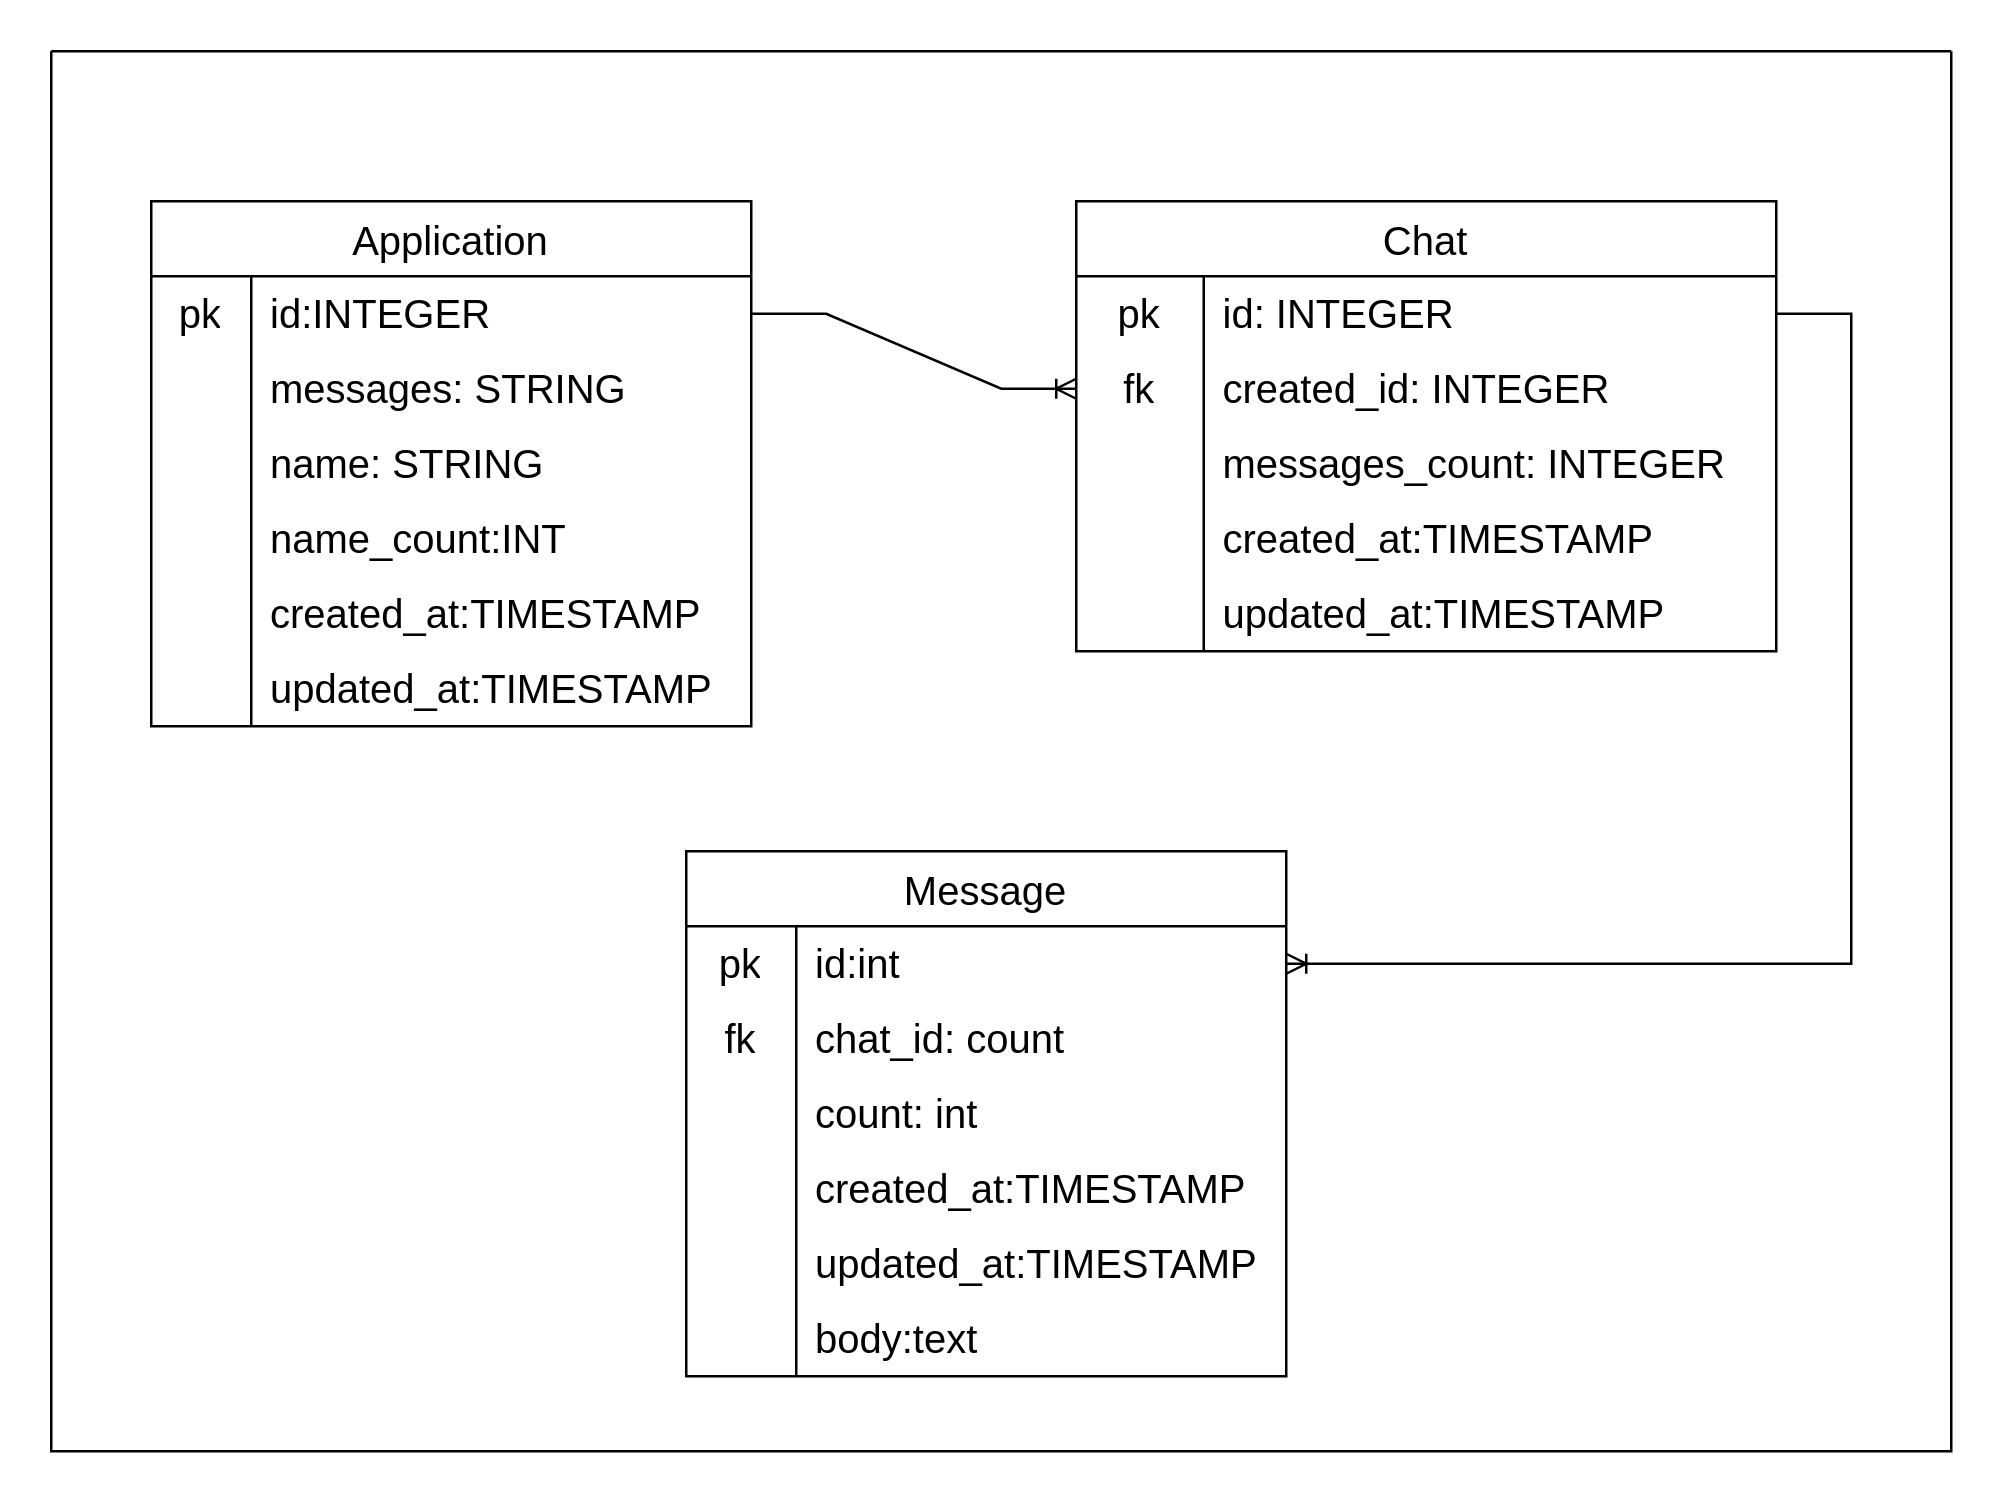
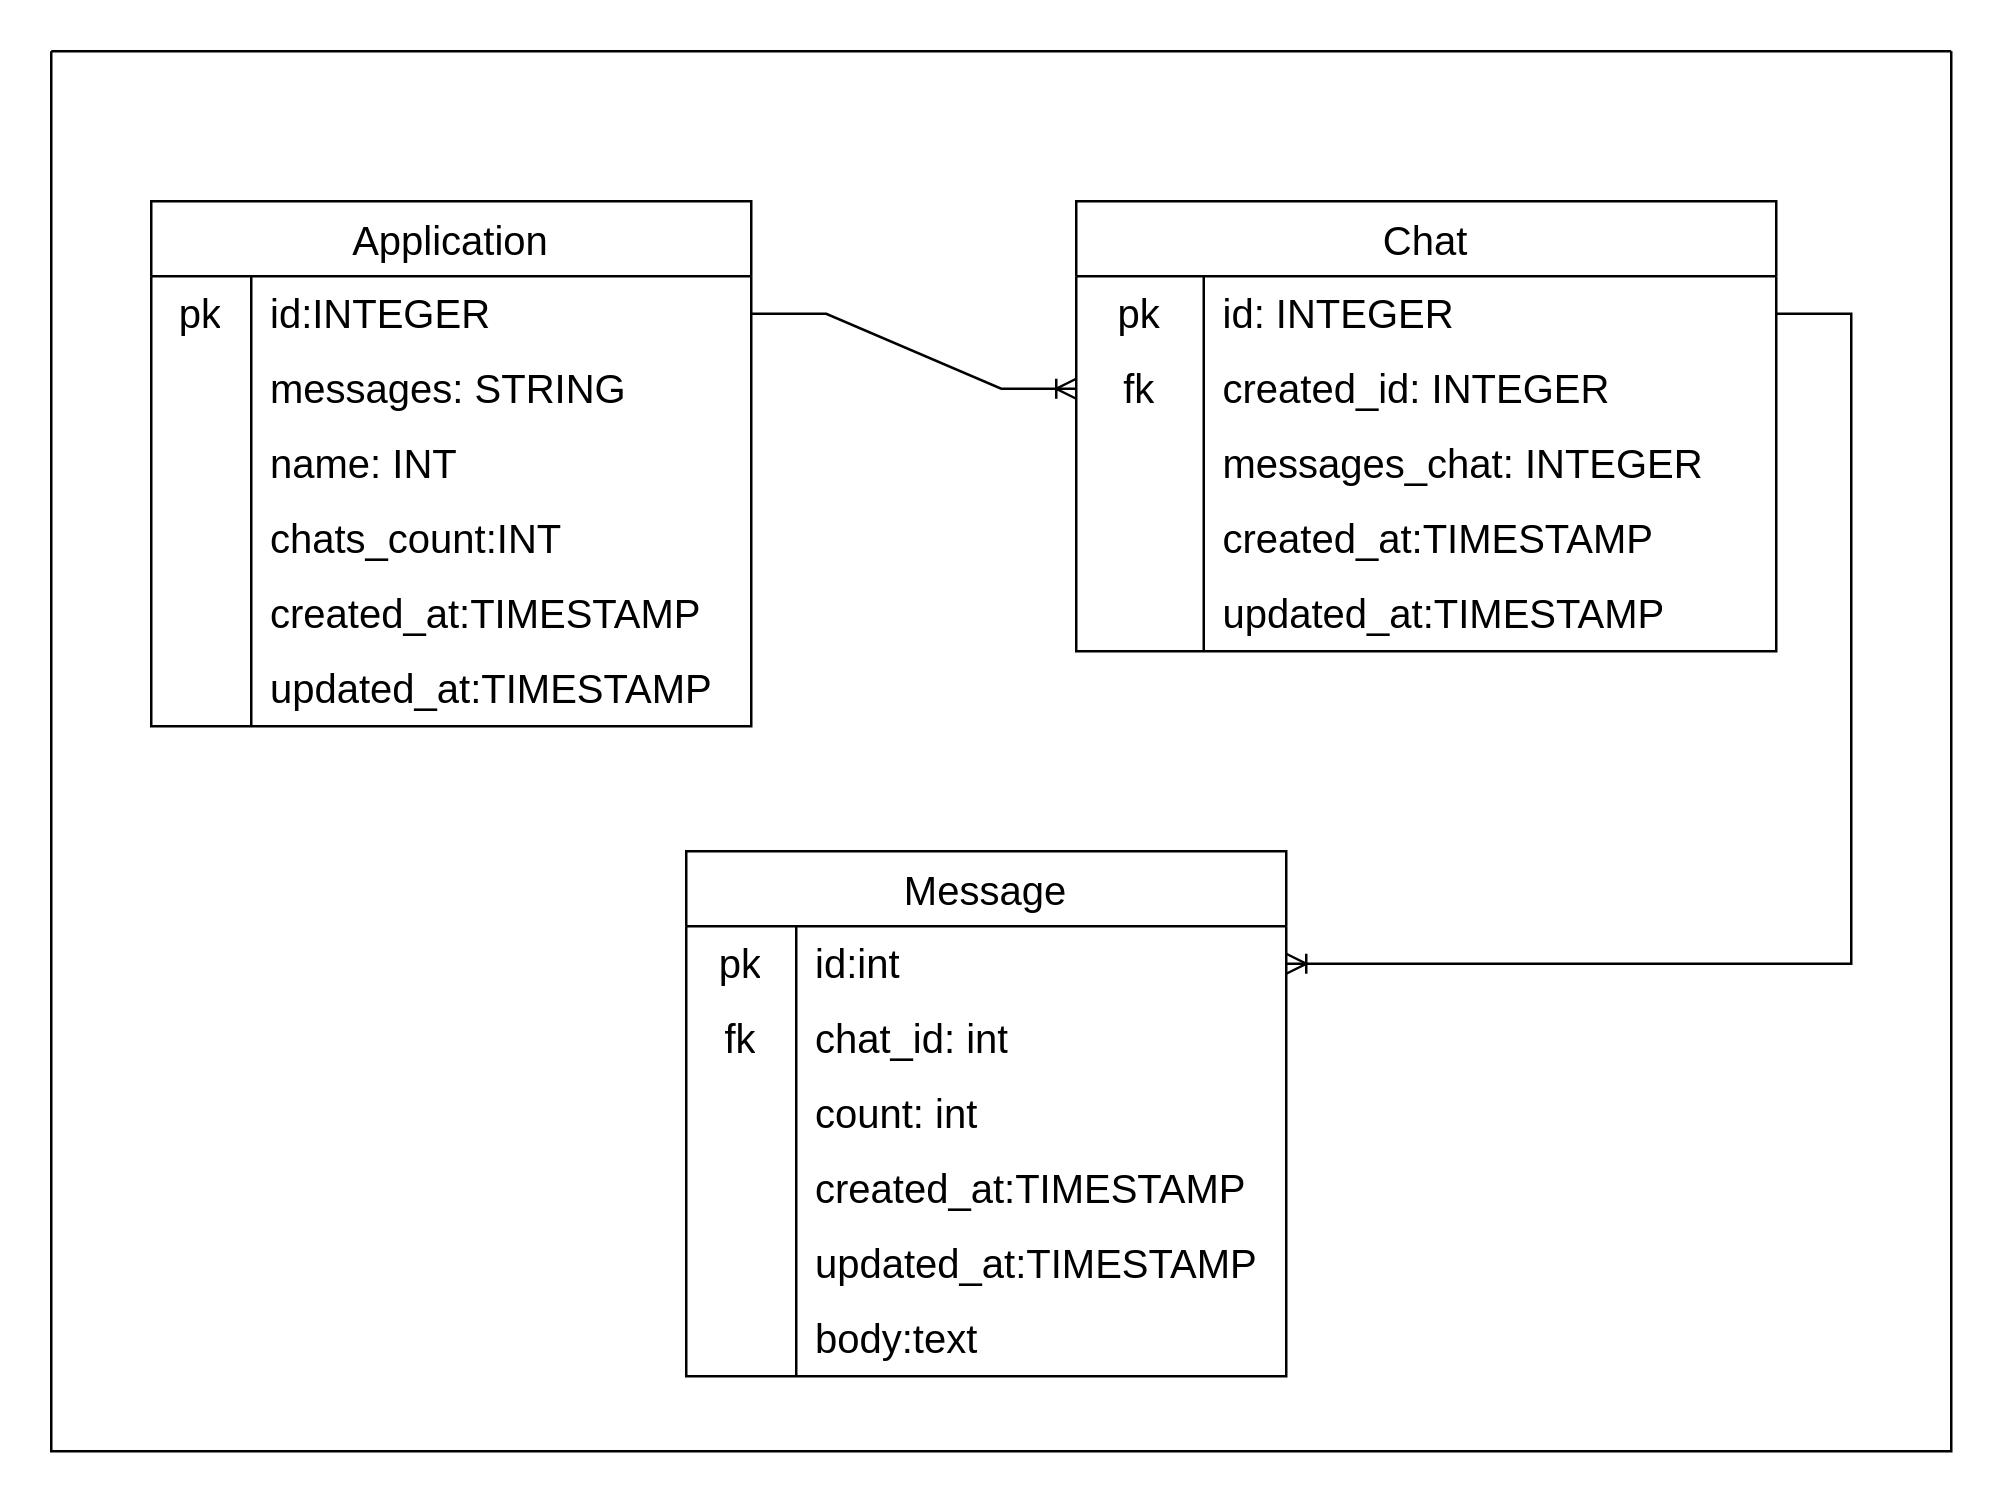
- <mxCell id="11" value="name: STRING" style="shape=partialRectangle;html=1;whiteSpace=wrap;connectable=0;fillColor=none;top=0;left=0;bottom=0;right=0;align=left;spacingLeft=6;overflow=hidden;strokeColor=inherit;fontSize=16;" parent="9" vertex="1"><mxGeometry x="40" width="200" height="30" as="geometry"><mxRectangle width="200" height="30" as="alternateBounds" /></mxGeometry></mxCell>
+ <mxCell id="11" value="name: INT" style="shape=partialRectangle;html=1;whiteSpace=wrap;connectable=0;fillColor=none;top=0;left=0;bottom=0;right=0;align=left;spacingLeft=6;overflow=hidden;strokeColor=inherit;fontSize=16;" parent="9" vertex="1"><mxGeometry x="40" width="200" height="30" as="geometry"><mxRectangle width="200" height="30" as="alternateBounds" /></mxGeometry></mxCell>
- <mxCell id="30" value="messages_count: INTEGER" style="shape=partialRectangle;html=1;whiteSpace=wrap;connectable=0;fillColor=none;top=0;left=0;bottom=0;right=0;align=left;spacingLeft=6;overflow=hidden;strokeColor=inherit;fontSize=16;" parent="28" vertex="1"><mxGeometry x="51" width="229" height="30" as="geometry"><mxRectangle width="229" height="30" as="alternateBounds" /></mxGeometry></mxCell>
+ <mxCell id="30" value="messages_chat: INTEGER" style="shape=partialRectangle;html=1;whiteSpace=wrap;connectable=0;fillColor=none;top=0;left=0;bottom=0;right=0;align=left;spacingLeft=6;overflow=hidden;strokeColor=inherit;fontSize=16;" parent="28" vertex="1"><mxGeometry x="51" width="229" height="30" as="geometry"><mxRectangle width="229" height="30" as="alternateBounds" /></mxGeometry></mxCell>
- <mxCell id="14" value="name_count:INT" style="shape=partialRectangle;html=1;whiteSpace=wrap;connectable=0;fillColor=none;top=0;left=0;bottom=0;right=0;align=left;spacingLeft=6;overflow=hidden;strokeColor=inherit;fontSize=16;" parent="12" vertex="1"><mxGeometry x="40" width="200" height="30" as="geometry"><mxRectangle width="200" height="30" as="alternateBounds" /></mxGeometry></mxCell>
+ <mxCell id="14" value="chats_count:INT" style="shape=partialRectangle;html=1;whiteSpace=wrap;connectable=0;fillColor=none;top=0;left=0;bottom=0;right=0;align=left;spacingLeft=6;overflow=hidden;strokeColor=inherit;fontSize=16;" parent="12" vertex="1"><mxGeometry x="40" width="200" height="30" as="geometry"><mxRectangle width="200" height="30" as="alternateBounds" /></mxGeometry></mxCell>
- <mxCell id="45" value="chat_id: count" style="shape=partialRectangle;html=1;whiteSpace=wrap;connectable=0;fillColor=none;top=0;left=0;bottom=0;right=0;align=left;spacingLeft=6;overflow=hidden;strokeColor=inherit;fontSize=16;" parent="43" vertex="1"><mxGeometry x="44" width="196" height="30" as="geometry"><mxRectangle width="196" height="30" as="alternateBounds" /></mxGeometry></mxCell>
+ <mxCell id="45" value="chat_id: int" style="shape=partialRectangle;html=1;whiteSpace=wrap;connectable=0;fillColor=none;top=0;left=0;bottom=0;right=0;align=left;spacingLeft=6;overflow=hidden;strokeColor=inherit;fontSize=16;" parent="43" vertex="1"><mxGeometry x="44" width="196" height="30" as="geometry"><mxRectangle width="196" height="30" as="alternateBounds" /></mxGeometry></mxCell>
